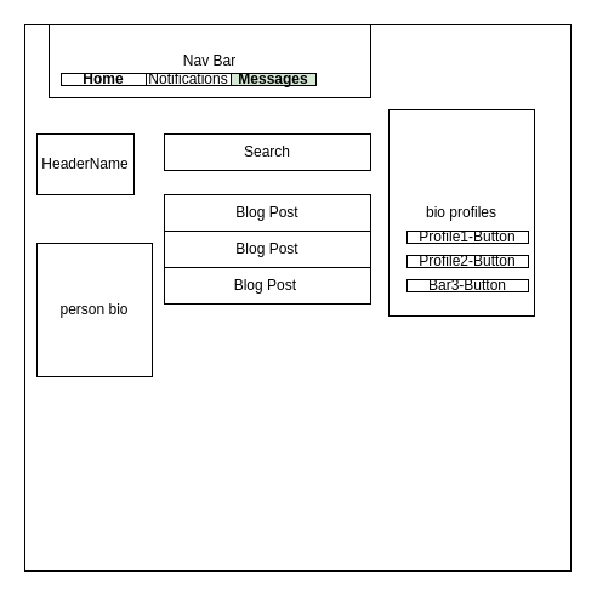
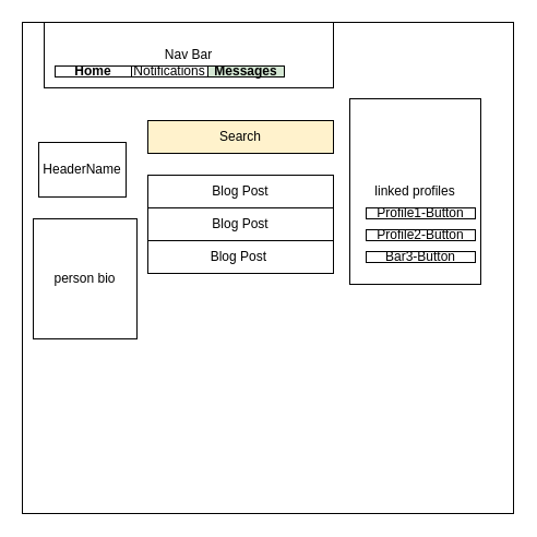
- <mxCell id="4" value="Search" style="rounded=0;whiteSpace=wrap;html=1;" vertex="1" parent="1"><mxGeometry x="135" y="110" width="170" height="30" as="geometry" /></mxCell>
+ <mxCell id="4" value="Search" style="rounded=0;whiteSpace=wrap;html=1;fillColor=#fff2cc;" vertex="1" parent="1"><mxGeometry x="135" y="110" width="170" height="30" as="geometry" /></mxCell>
- <mxCell id="5" value="HeaderName" style="rounded=0;whiteSpace=wrap;html=1;" vertex="1" parent="1"><mxGeometry x="30" y="110" width="80" height="50" as="geometry" /></mxCell>
+ <mxCell id="5" value="HeaderName" style="rounded=0;whiteSpace=wrap;html=1;" vertex="1" parent="1"><mxGeometry x="35" y="130" width="80" height="50" as="geometry" /></mxCell>
- <mxCell id="10" value="bio profiles" style="rounded=0;whiteSpace=wrap;html=1;" vertex="1" parent="1"><mxGeometry x="320" y="90" width="120" height="170" as="geometry" /></mxCell>
+ <mxCell id="10" value="linked profiles" style="rounded=0;whiteSpace=wrap;html=1;" vertex="1" parent="1"><mxGeometry x="320" y="90" width="120" height="170" as="geometry" /></mxCell>
